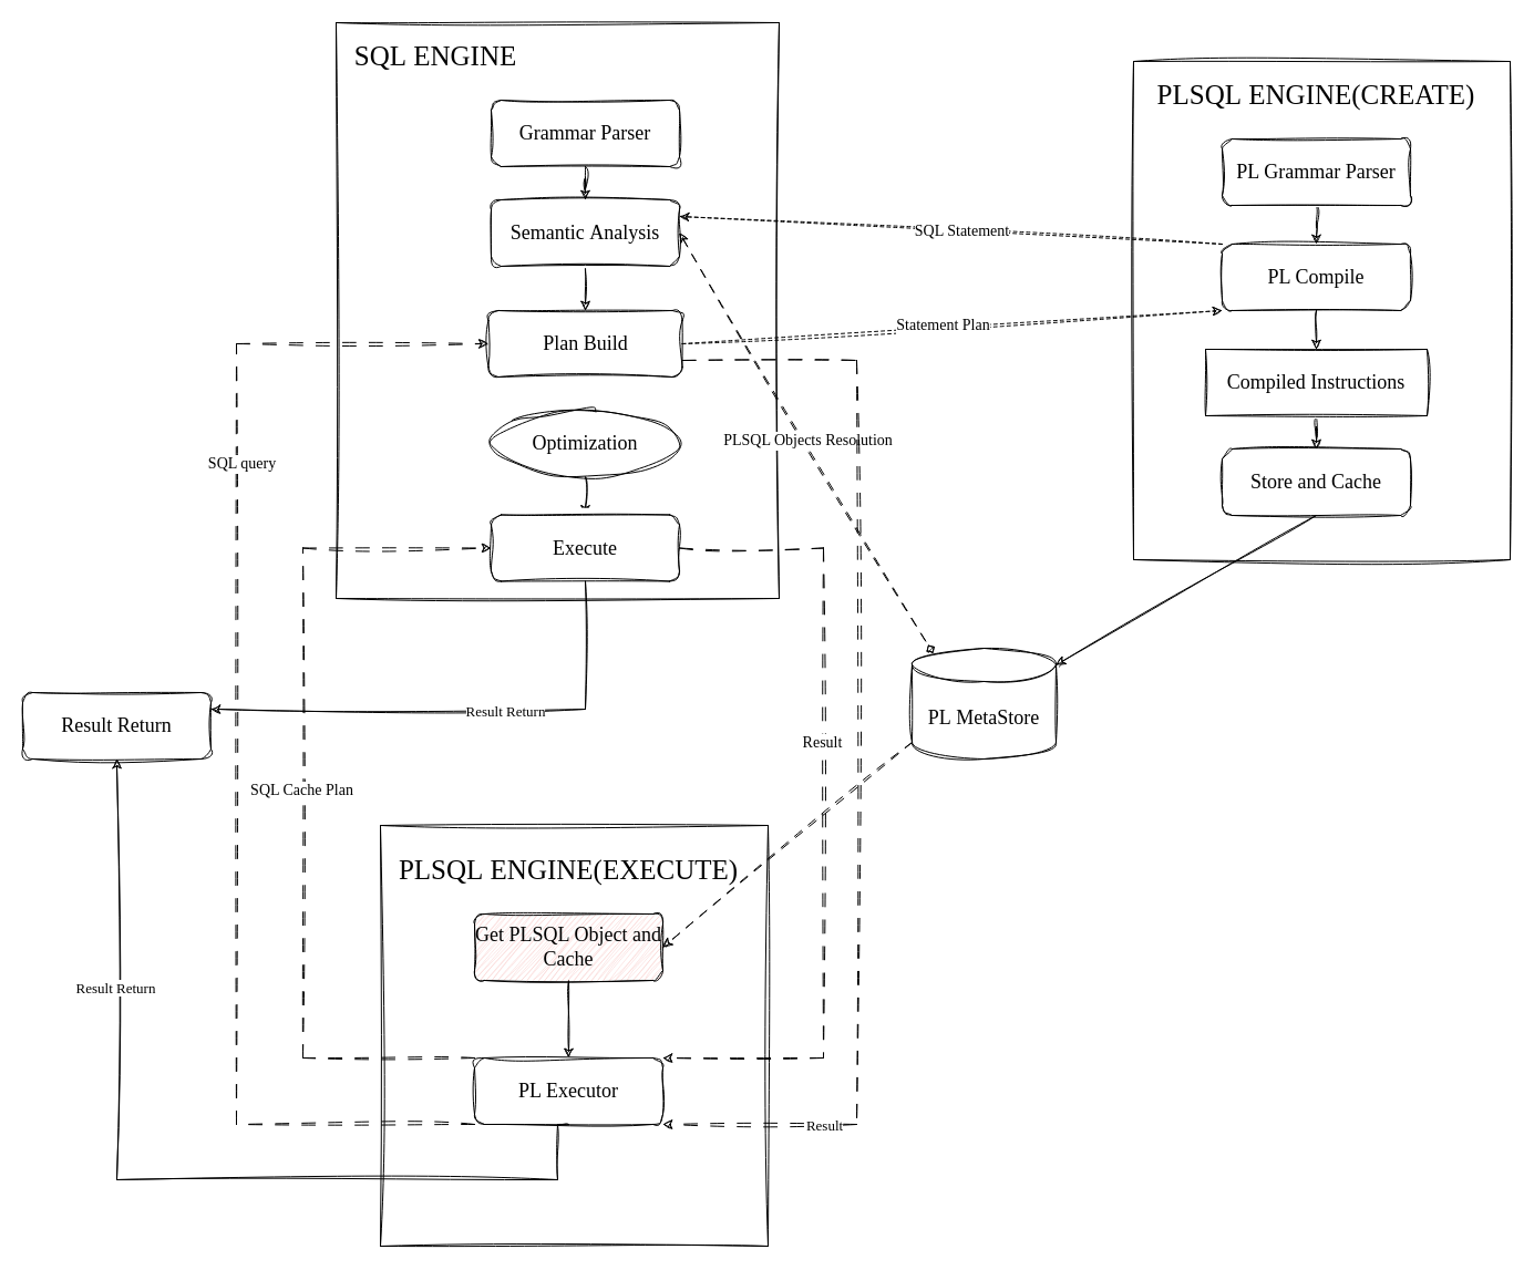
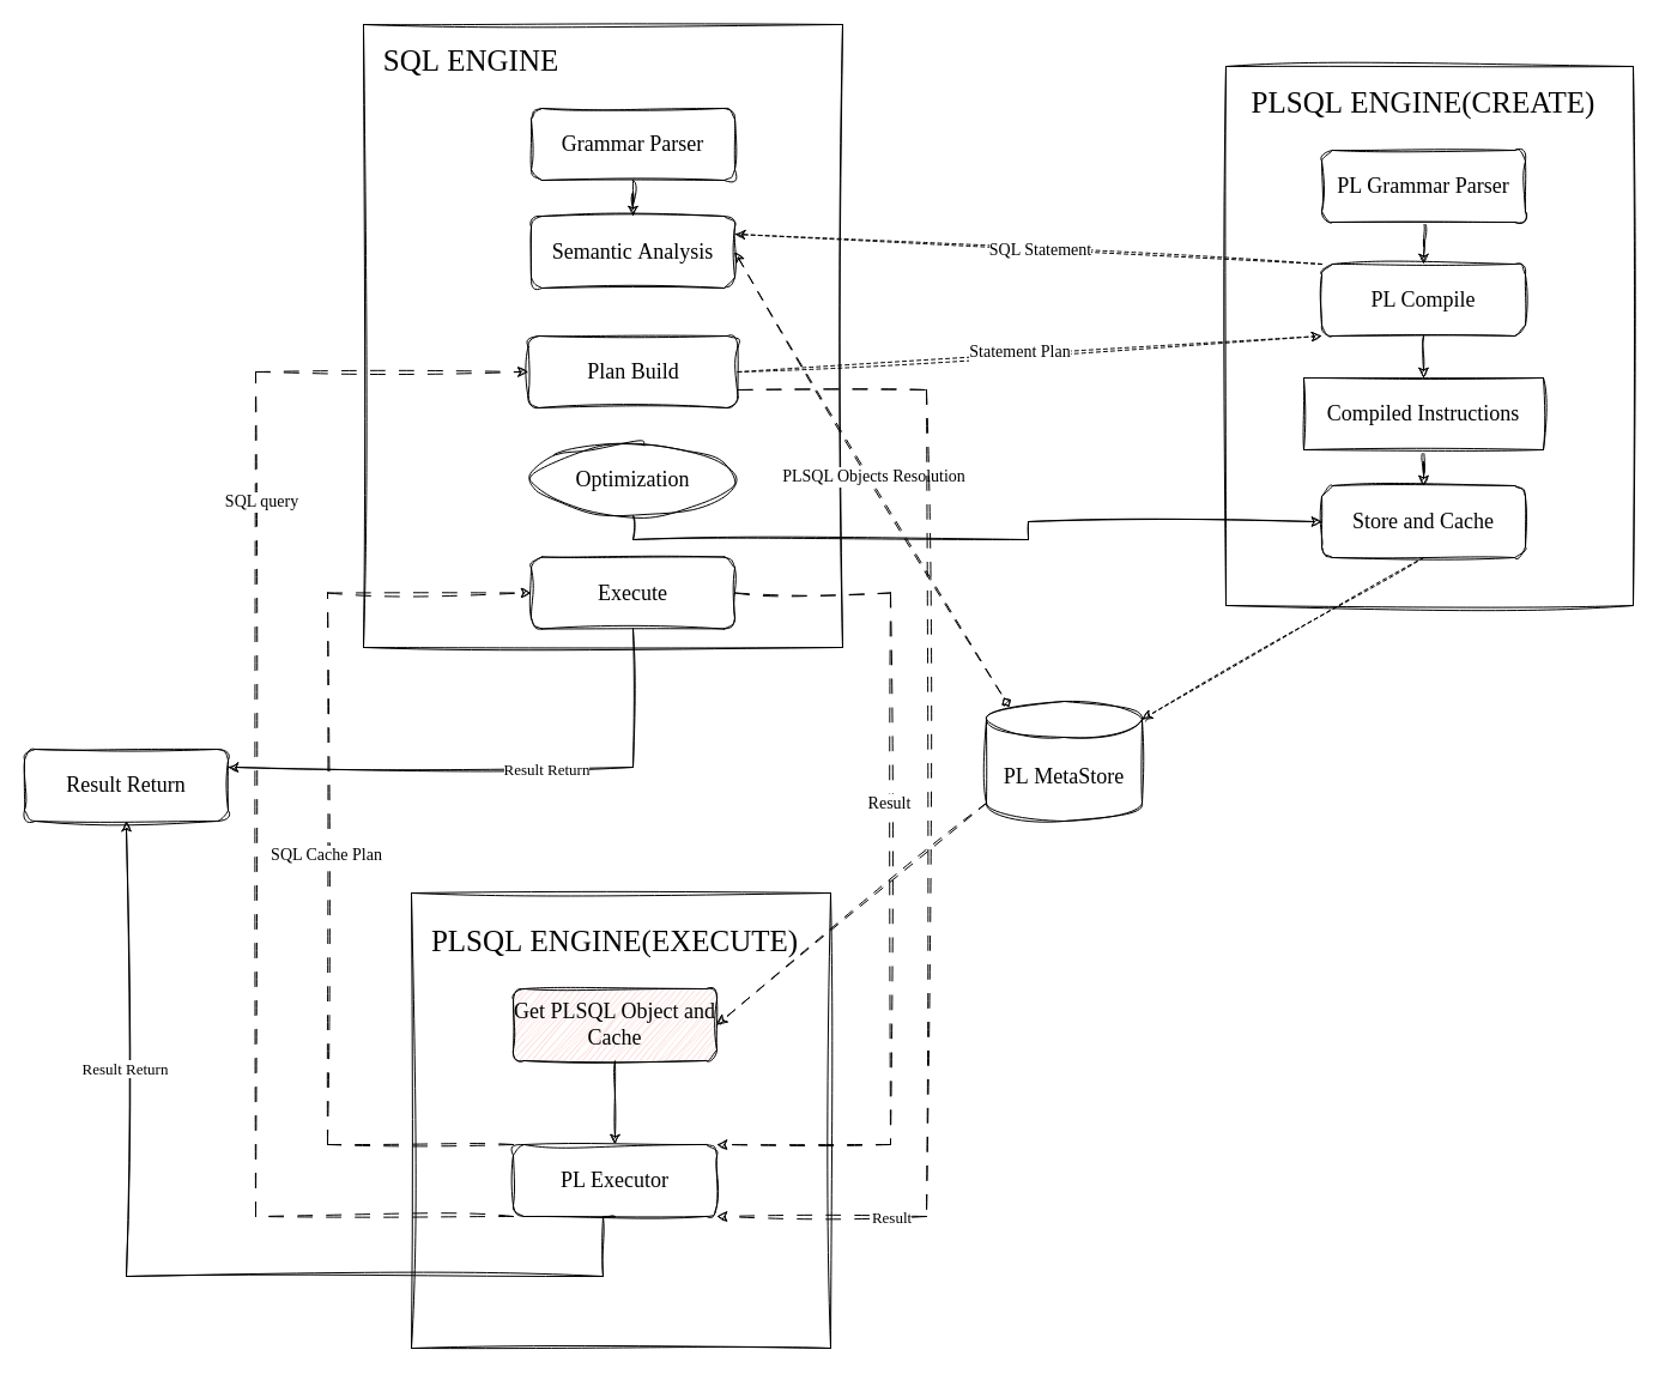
- <mxCell id="22" style="edgeStyle=orthogonalEdgeStyle;rounded=0;sketch=1;hachureGap=4;jiggle=2;curveFitting=1;orthogonalLoop=1;jettySize=auto;html=1;exitX=0.5;exitY=1;exitDx=0;exitDy=0;fontFamily=Architects Daughter;fontSource=https%3A%2F%2Ffonts.googleapis.com%2Fcss%3Ffamily%3DArchitects%2BDaughter;" edge="1" parent="18" source="23" target="25"><mxGeometry relative="1" as="geometry" /></mxCell>
- <mxCell id="24" style="edgeStyle=orthogonalEdgeStyle;rounded=0;sketch=1;hachureGap=4;jiggle=2;curveFitting=1;orthogonalLoop=1;jettySize=auto;html=1;entryX=0.5;entryY=0;entryDx=0;entryDy=0;fontFamily=Architects Daughter;fontSource=https%3A%2F%2Ffonts.googleapis.com%2Fcss%3Ffamily%3DArchitects%2BDaughter;exitX=0.5;exitY=1;exitDx=0;exitDy=0;" edge="1" parent="18" source="28" target="26"><mxGeometry relative="1" as="geometry" /></mxCell>
+ <mxCell id="24" style="edgeStyle=orthogonalEdgeStyle;rounded=0;sketch=1;hachureGap=4;jiggle=2;curveFitting=1;orthogonalLoop=1;jettySize=auto;html=1;fontFamily=Architects Daughter;fontSource=https%3A%2F%2Ffonts.googleapis.com%2Fcss%3Ffamily%3DArchitects%2BDaughter;exitX=0.5;exitY=1;exitDx=0;exitDy=0;" edge="1" parent="18" source="28" target="14"><mxGeometry relative="1" as="geometry" /></mxCell>
- <mxCell id="35" style="rounded=0;sketch=1;hachureGap=4;jiggle=2;curveFitting=1;orthogonalLoop=1;jettySize=auto;html=1;entryX=1;entryY=0;entryDx=0;entryDy=15;fontFamily=Architects Daughter;fontSource=https%3A%2F%2Ffonts.googleapis.com%2Fcss%3Ffamily%3DArchitects%2BDaughter;exitX=0.5;exitY=1;exitDx=0;exitDy=0;entryPerimeter=0;" edge="1" parent="1" source="14" target="34"><mxGeometry relative="1" as="geometry" /></mxCell>
+ <mxCell id="35" style="rounded=0;sketch=1;hachureGap=4;jiggle=2;curveFitting=1;orthogonalLoop=1;jettySize=auto;html=1;entryX=1;entryY=0;entryDx=0;entryDy=15;fontFamily=Architects Daughter;fontSource=https%3A%2F%2Ffonts.googleapis.com%2Fcss%3Ffamily%3DArchitects%2BDaughter;exitX=0.5;exitY=1;exitDx=0;exitDy=0;entryPerimeter=0;dashed=1;" edge="1" parent="1" source="14" target="34"><mxGeometry relative="1" as="geometry" /></mxCell>
